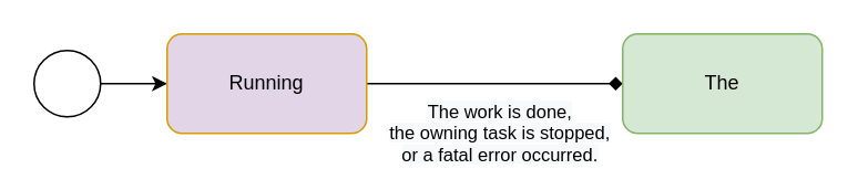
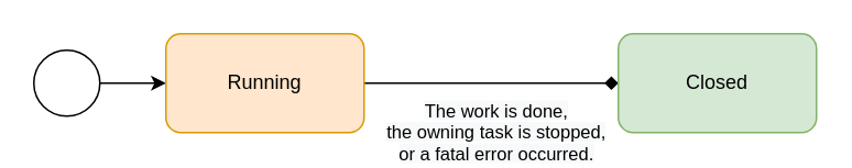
- <mxCell id="5" value="Running" style="rounded=1;whiteSpace=wrap;html=1;fillColor=#e1d5e7;strokeColor=#d79b00;" parent="1" vertex="1"><mxGeometry x="100" y="20" width="120" height="60" as="geometry" /></mxCell>
+ <mxCell id="5" value="Running" style="rounded=1;whiteSpace=wrap;html=1;fillColor=#ffe6cc;strokeColor=#d79b00;" parent="1" vertex="1"><mxGeometry x="100" y="20" width="120" height="60" as="geometry" /></mxCell>
- <mxCell id="6" value="The" style="rounded=1;whiteSpace=wrap;html=1;fillColor=#d5e8d4;strokeColor=#82b366;" parent="1" vertex="1"><mxGeometry x="374" y="20" width="120" height="60" as="geometry" /></mxCell>
+ <mxCell id="6" value="Closed" style="rounded=1;whiteSpace=wrap;html=1;fillColor=#d5e8d4;strokeColor=#82b366;" parent="1" vertex="1"><mxGeometry x="374" y="20" width="120" height="60" as="geometry" /></mxCell>
